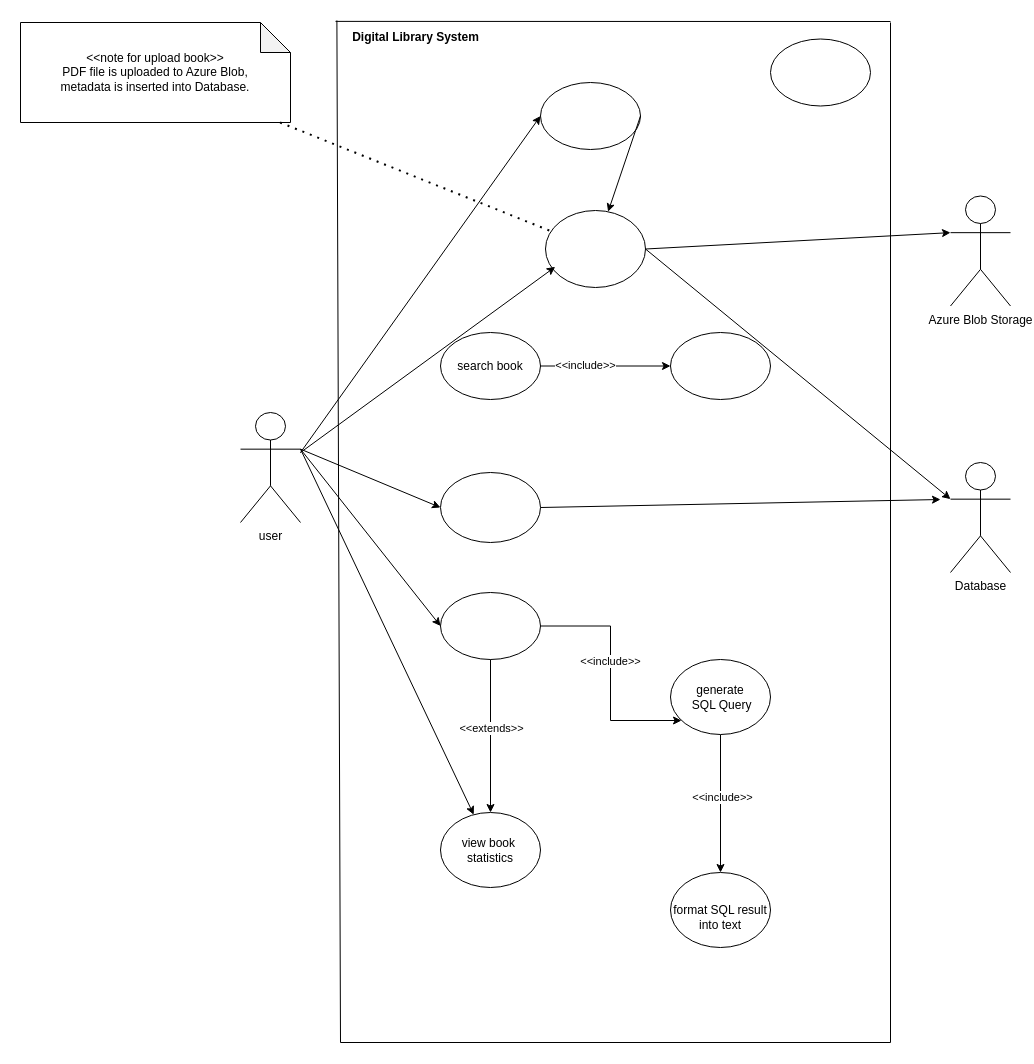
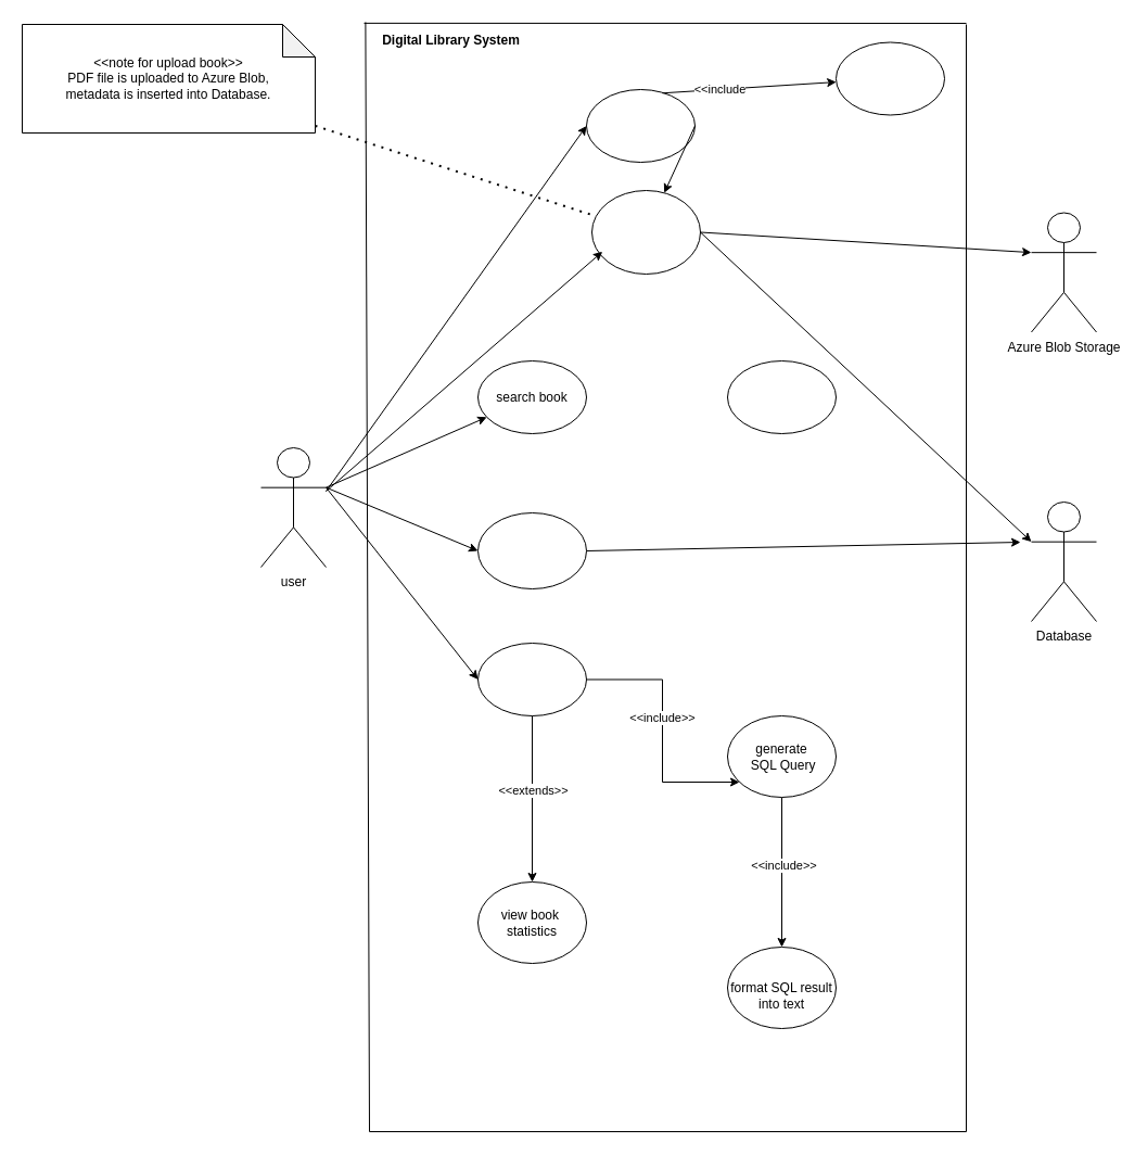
+ <mxCell id="39" value="" style="endArrow=classic;html=1;rounded=0;exitX=0.699;exitY=0.049;exitDx=0;exitDy=0;exitPerimeter=0;" edge="1" parent="1" source="25" target="38"><mxGeometry width="50" height="50" relative="1" as="geometry"><mxPoint x="620" y="92" as="sourcePoint" /><mxPoint x="670" y="42" as="targetPoint" /></mxGeometry></mxCell>
+ <mxCell id="40" value="&amp;lt;&amp;lt;include" style="edgeLabel;html=1;align=center;verticalAlign=middle;resizable=0;points=[];" vertex="1" connectable="0" parent="39"><mxGeometry x="-0.339" relative="1" as="geometry"><mxPoint as="offset" /></mxGeometry></mxCell>
- <mxCell id="24" value="&lt;span style=&quot;caret-color: rgb(255, 255, 255); font-family: Helvetica; font-size: 12px; font-style: normal; font-variant-caps: normal; font-weight: 400; letter-spacing: normal; text-align: center; text-indent: 0px; text-transform: none; white-space: nowrap; word-spacing: 0px; -webkit-text-stroke-width: 0px; text-decoration: none; float: none; color: light-dark(rgb(255, 255, 255), rgb(255, 255, 255)); display: inline !important;&quot;&gt;upload book&lt;/span&gt;" style="ellipse;whiteSpace=wrap;html=1;" vertex="1" parent="1"><mxGeometry x="545" y="210" width="100" height="77" as="geometry" /></mxCell>
+ <mxCell id="24" value="&lt;span style=&quot;caret-color: rgb(255, 255, 255); font-family: Helvetica; font-size: 12px; font-style: normal; font-variant-caps: normal; font-weight: 400; letter-spacing: normal; text-align: center; text-indent: 0px; text-transform: none; white-space: nowrap; word-spacing: 0px; -webkit-text-stroke-width: 0px; text-decoration: none; float: none; color: light-dark(rgb(255, 255, 255), rgb(255, 255, 255)); display: inline !important;&quot;&gt;upload book&lt;/span&gt;" style="ellipse;whiteSpace=wrap;html=1;" vertex="1" parent="1"><mxGeometry x="545" y="175" width="100" height="77" as="geometry" /></mxCell>
- <mxCell id="12" style="edgeStyle=orthogonalEdgeStyle;rounded=0;orthogonalLoop=1;jettySize=auto;html=1;exitX=1;exitY=0.5;exitDx=0;exitDy=0;" edge="1" parent="1" source="3" target="4"><mxGeometry relative="1" as="geometry"><mxPoint x="670" y="425" as="targetPoint" /></mxGeometry></mxCell>
- <mxCell id="13" value="&amp;lt;&amp;lt;include&amp;gt;&amp;gt;" style="edgeLabel;html=1;align=center;verticalAlign=middle;resizable=0;points=[];" vertex="1" connectable="0" parent="12"><mxGeometry x="-0.316" y="1" relative="1" as="geometry"><mxPoint as="offset" /></mxGeometry></mxCell>
- <mxCell id="18" value="" style="endArrow=classic;html=1;rounded=0;exitX=1;exitY=0.333;exitDx=0;exitDy=0;exitPerimeter=0;" edge="1" parent="1" source="2" target="35"><mxGeometry width="50" height="50" relative="1" as="geometry"><mxPoint x="600" y="602" as="sourcePoint" /><mxPoint x="650" y="552" as="targetPoint" /></mxGeometry></mxCell>
+ <mxCell id="18" value="" style="endArrow=classic;html=1;rounded=0;exitX=1;exitY=0.333;exitDx=0;exitDy=0;exitPerimeter=0;" edge="1" parent="1" source="2" target="3"><mxGeometry width="50" height="50" relative="1" as="geometry"><mxPoint x="600" y="602" as="sourcePoint" /><mxPoint x="650" y="552" as="targetPoint" /></mxGeometry></mxCell>
